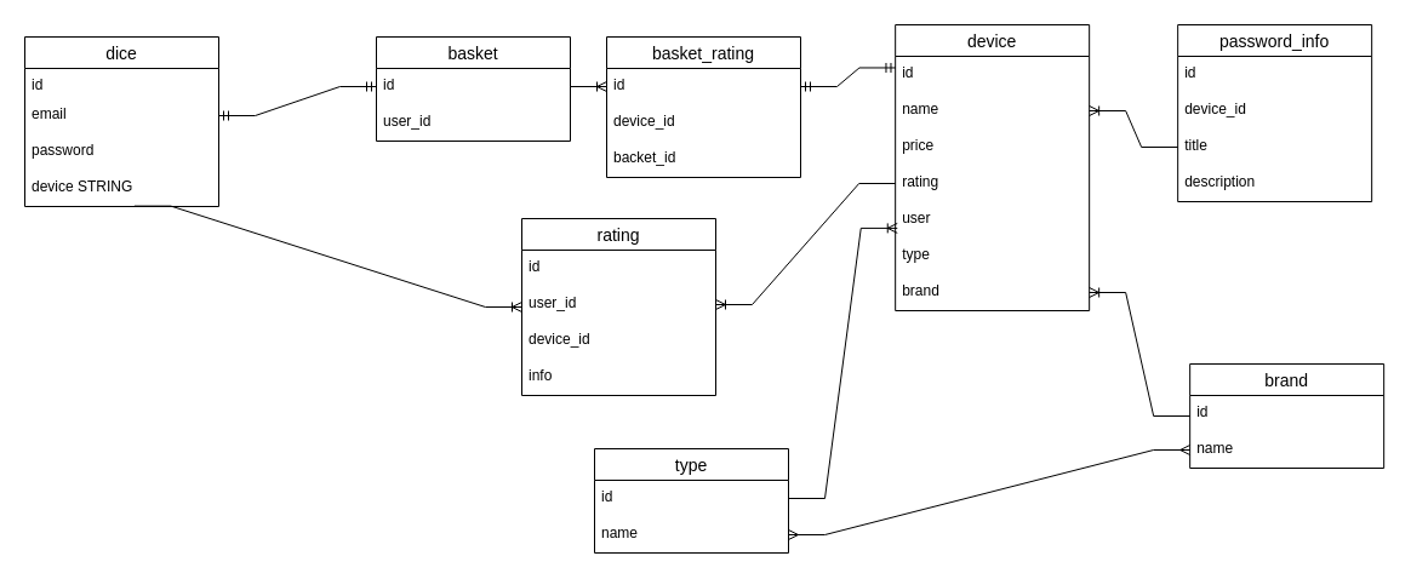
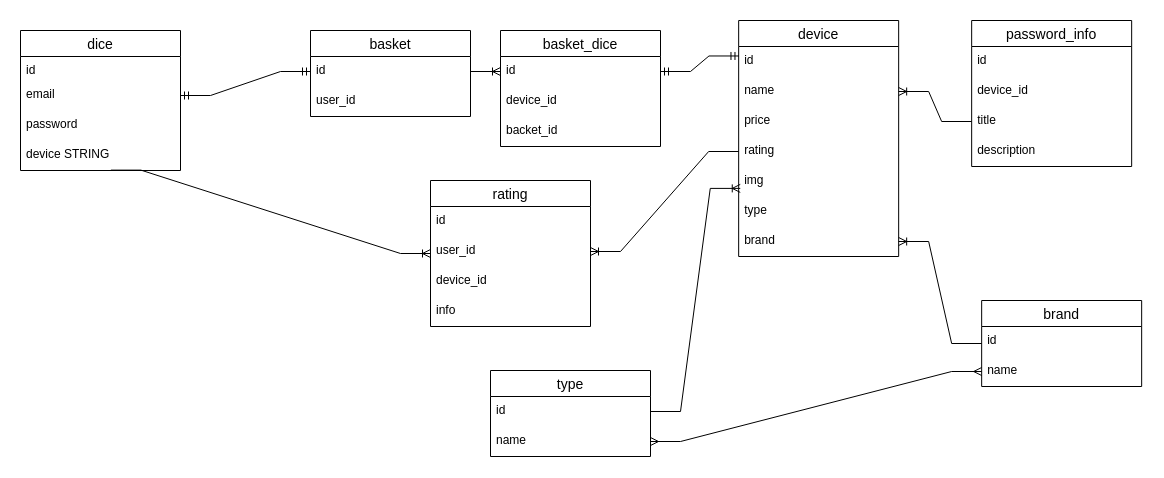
- <mxCell id="34" value="basket_rating" style="swimlane;fontStyle=0;childLayout=stackLayout;horizontal=1;startSize=26;horizontalStack=0;resizeParent=1;resizeParentMax=0;resizeLast=0;collapsible=1;marginBottom=0;align=center;fontSize=14;" vertex="1" parent="1"><mxGeometry x="500" y="30" width="160" height="116" as="geometry" /></mxCell>
+ <mxCell id="34" value="basket_dice" style="swimlane;fontStyle=0;childLayout=stackLayout;horizontal=1;startSize=26;horizontalStack=0;resizeParent=1;resizeParentMax=0;resizeLast=0;collapsible=1;marginBottom=0;align=center;fontSize=14;" vertex="1" parent="1"><mxGeometry x="500" y="30" width="160" height="116" as="geometry" /></mxCell>
- <mxCell id="16" value="user" style="text;strokeColor=none;fillColor=none;spacingLeft=4;spacingRight=4;overflow=hidden;rotatable=0;points=[[0,0.5],[1,0.5]];portConstraint=eastwest;fontSize=12;" vertex="1" parent="11"><mxGeometry y="146" width="160" height="30" as="geometry" /></mxCell>
+ <mxCell id="16" value="img" style="text;strokeColor=none;fillColor=none;spacingLeft=4;spacingRight=4;overflow=hidden;rotatable=0;points=[[0,0.5],[1,0.5]];portConstraint=eastwest;fontSize=12;" vertex="1" parent="11"><mxGeometry y="146" width="160" height="30" as="geometry" /></mxCell>
